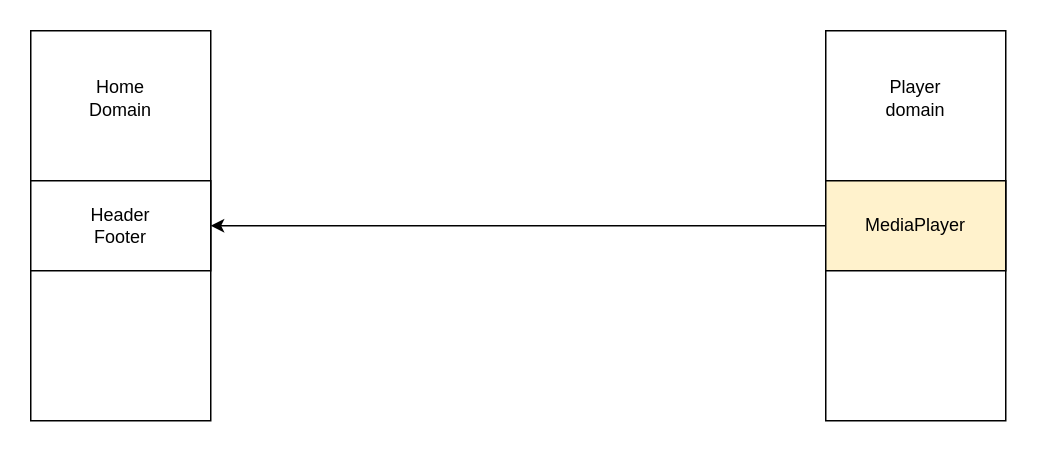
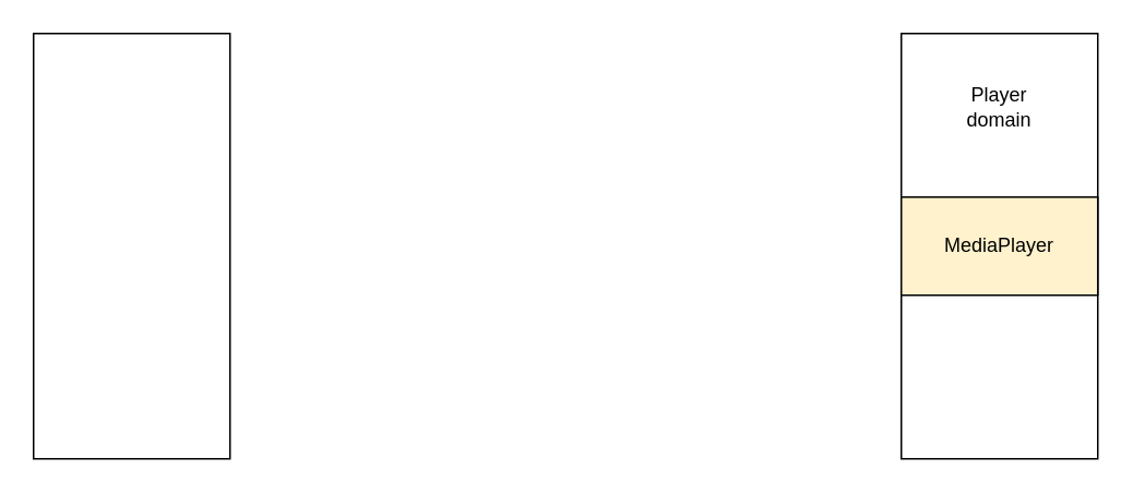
- <mxCell id="4" value="Home&lt;br&gt;Domain" style="text;html=1;strokeColor=none;fillColor=none;align=center;verticalAlign=middle;whiteSpace=wrap;rounded=0;" vertex="1" parent="1"><mxGeometry x="50" y="50" width="60" height="30" as="geometry" /></mxCell>
- <mxCell id="3" value="Header&lt;br&gt;Footer" style="rounded=0;whiteSpace=wrap;html=1;" vertex="1" parent="1"><mxGeometry x="20" y="120" width="120" height="60" as="geometry" /></mxCell>
- <mxCell id="6" style="edgeStyle=none;html=1;entryX=1;entryY=0.5;entryDx=0;entryDy=0;" edge="1" parent="1" source="7" target="3"><mxGeometry relative="1" as="geometry"><mxPoint x="330" y="150" as="targetPoint" /></mxGeometry></mxCell>
